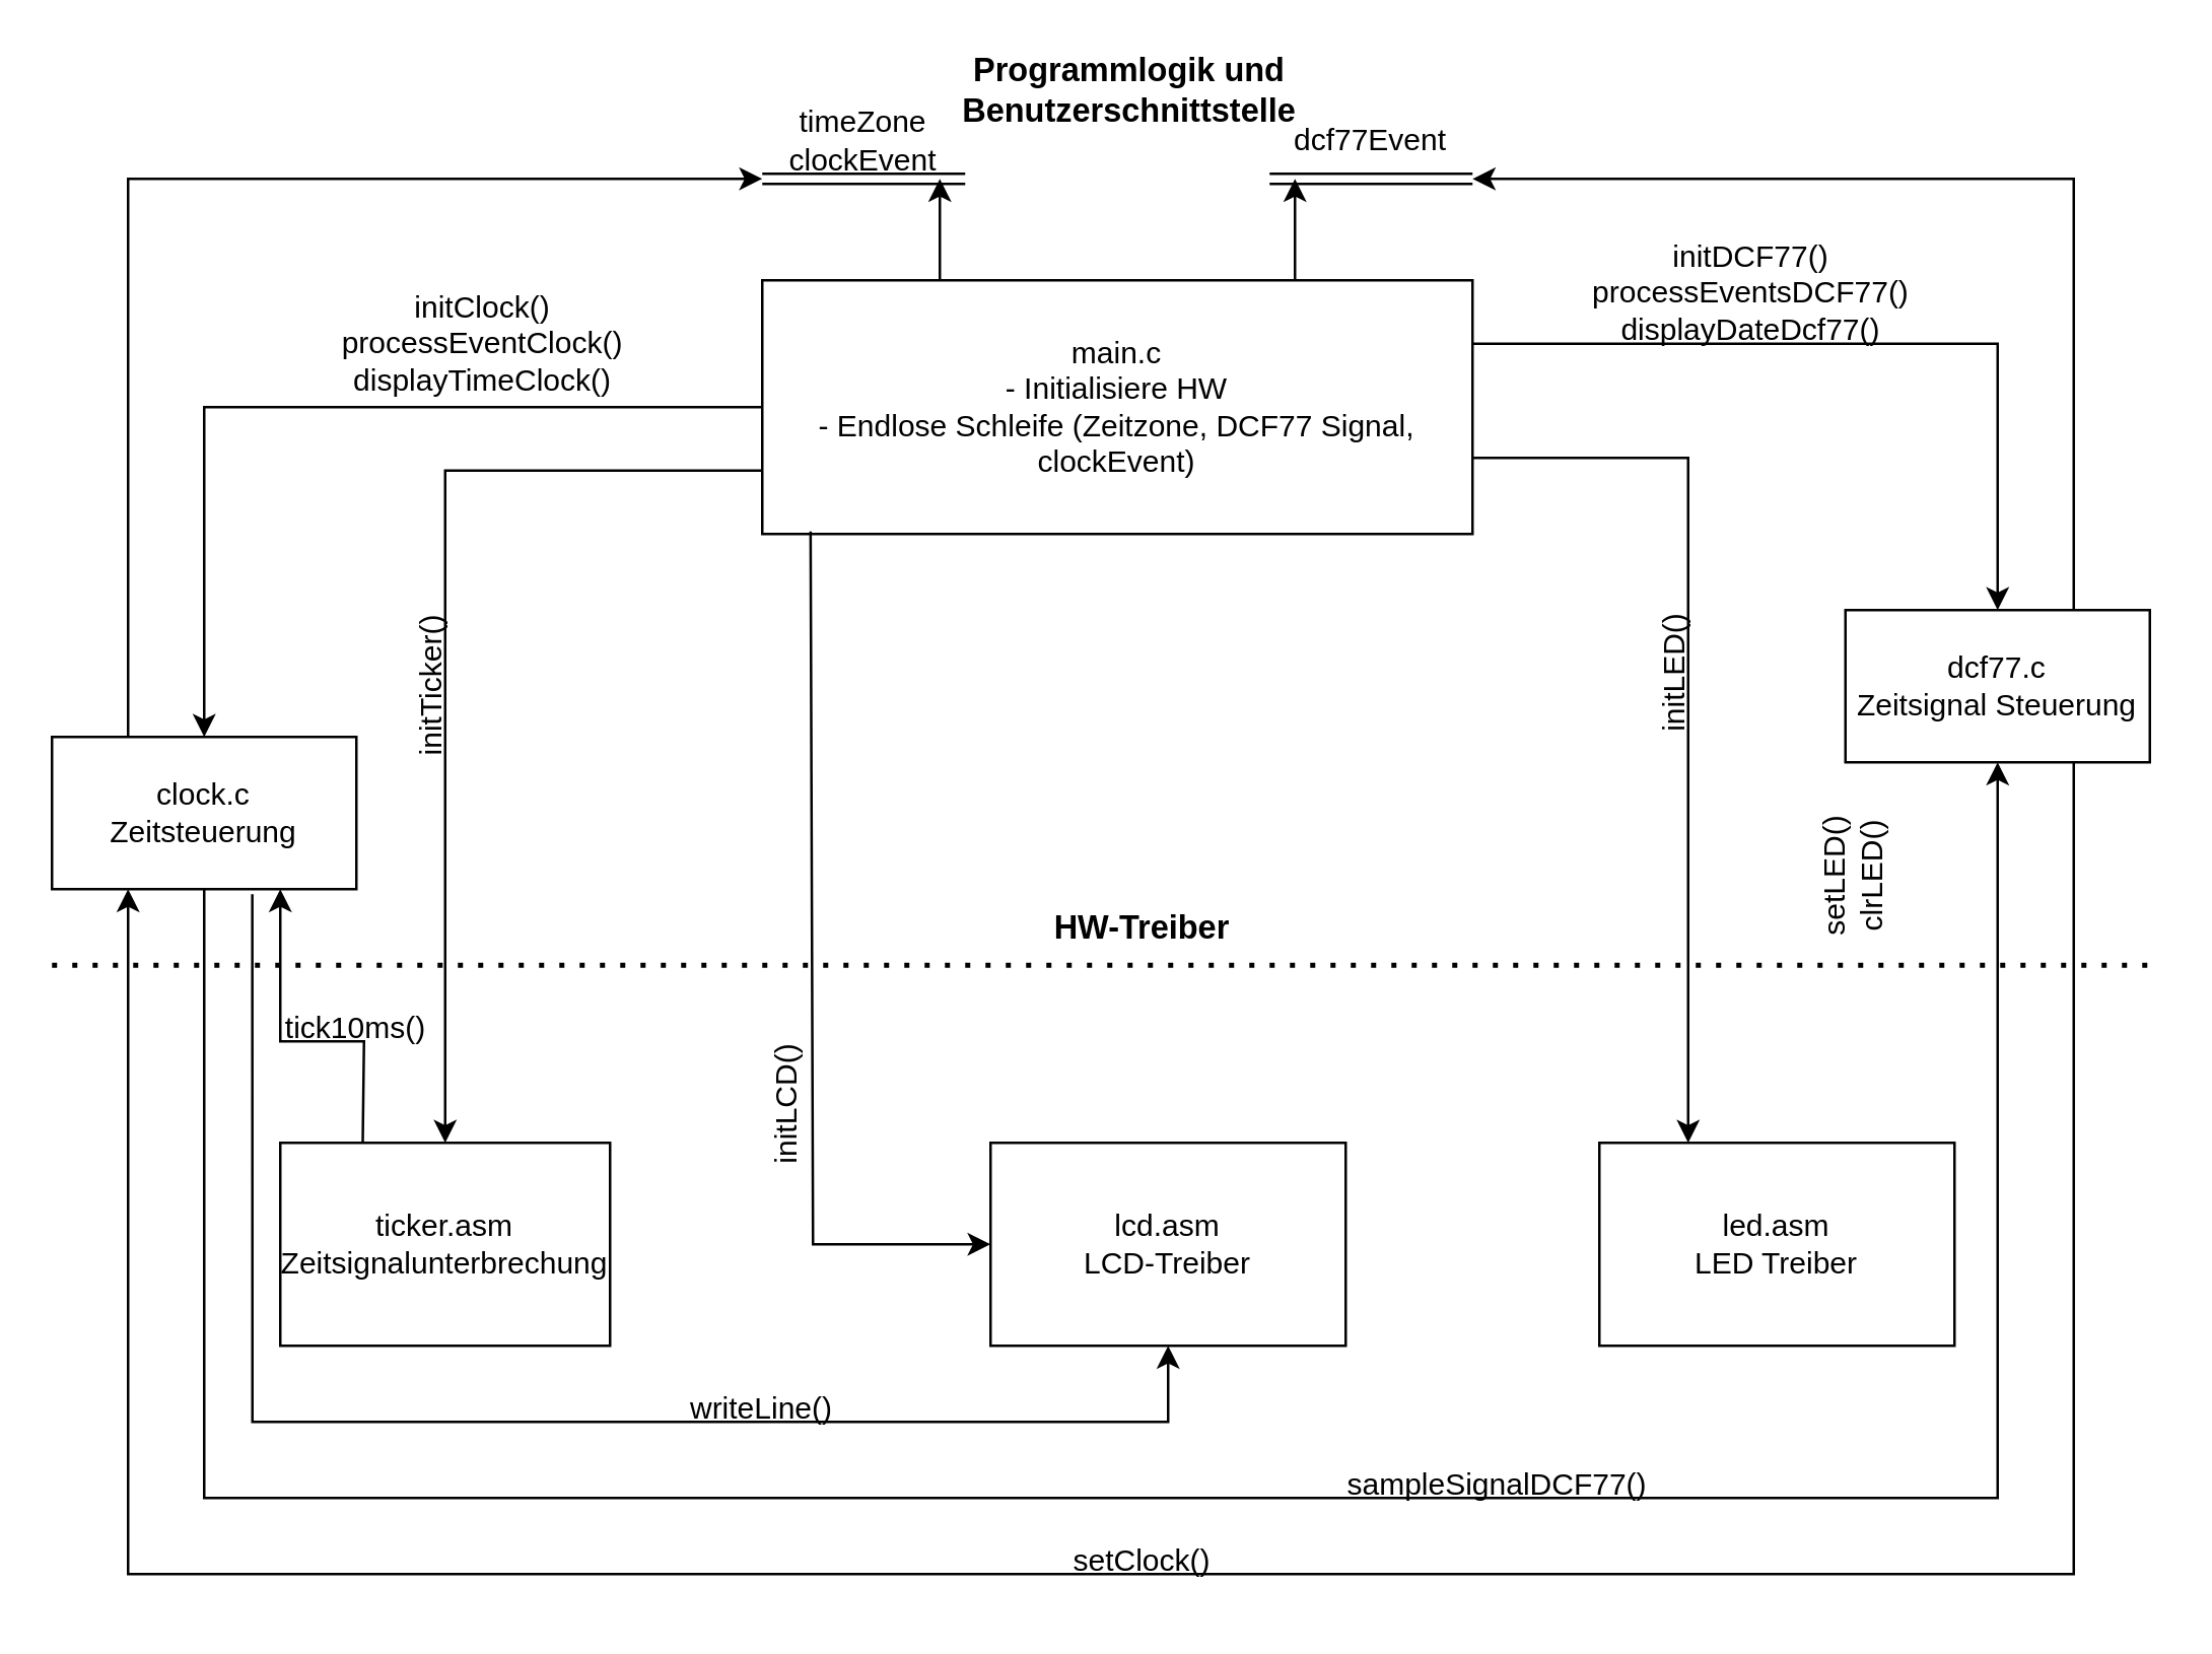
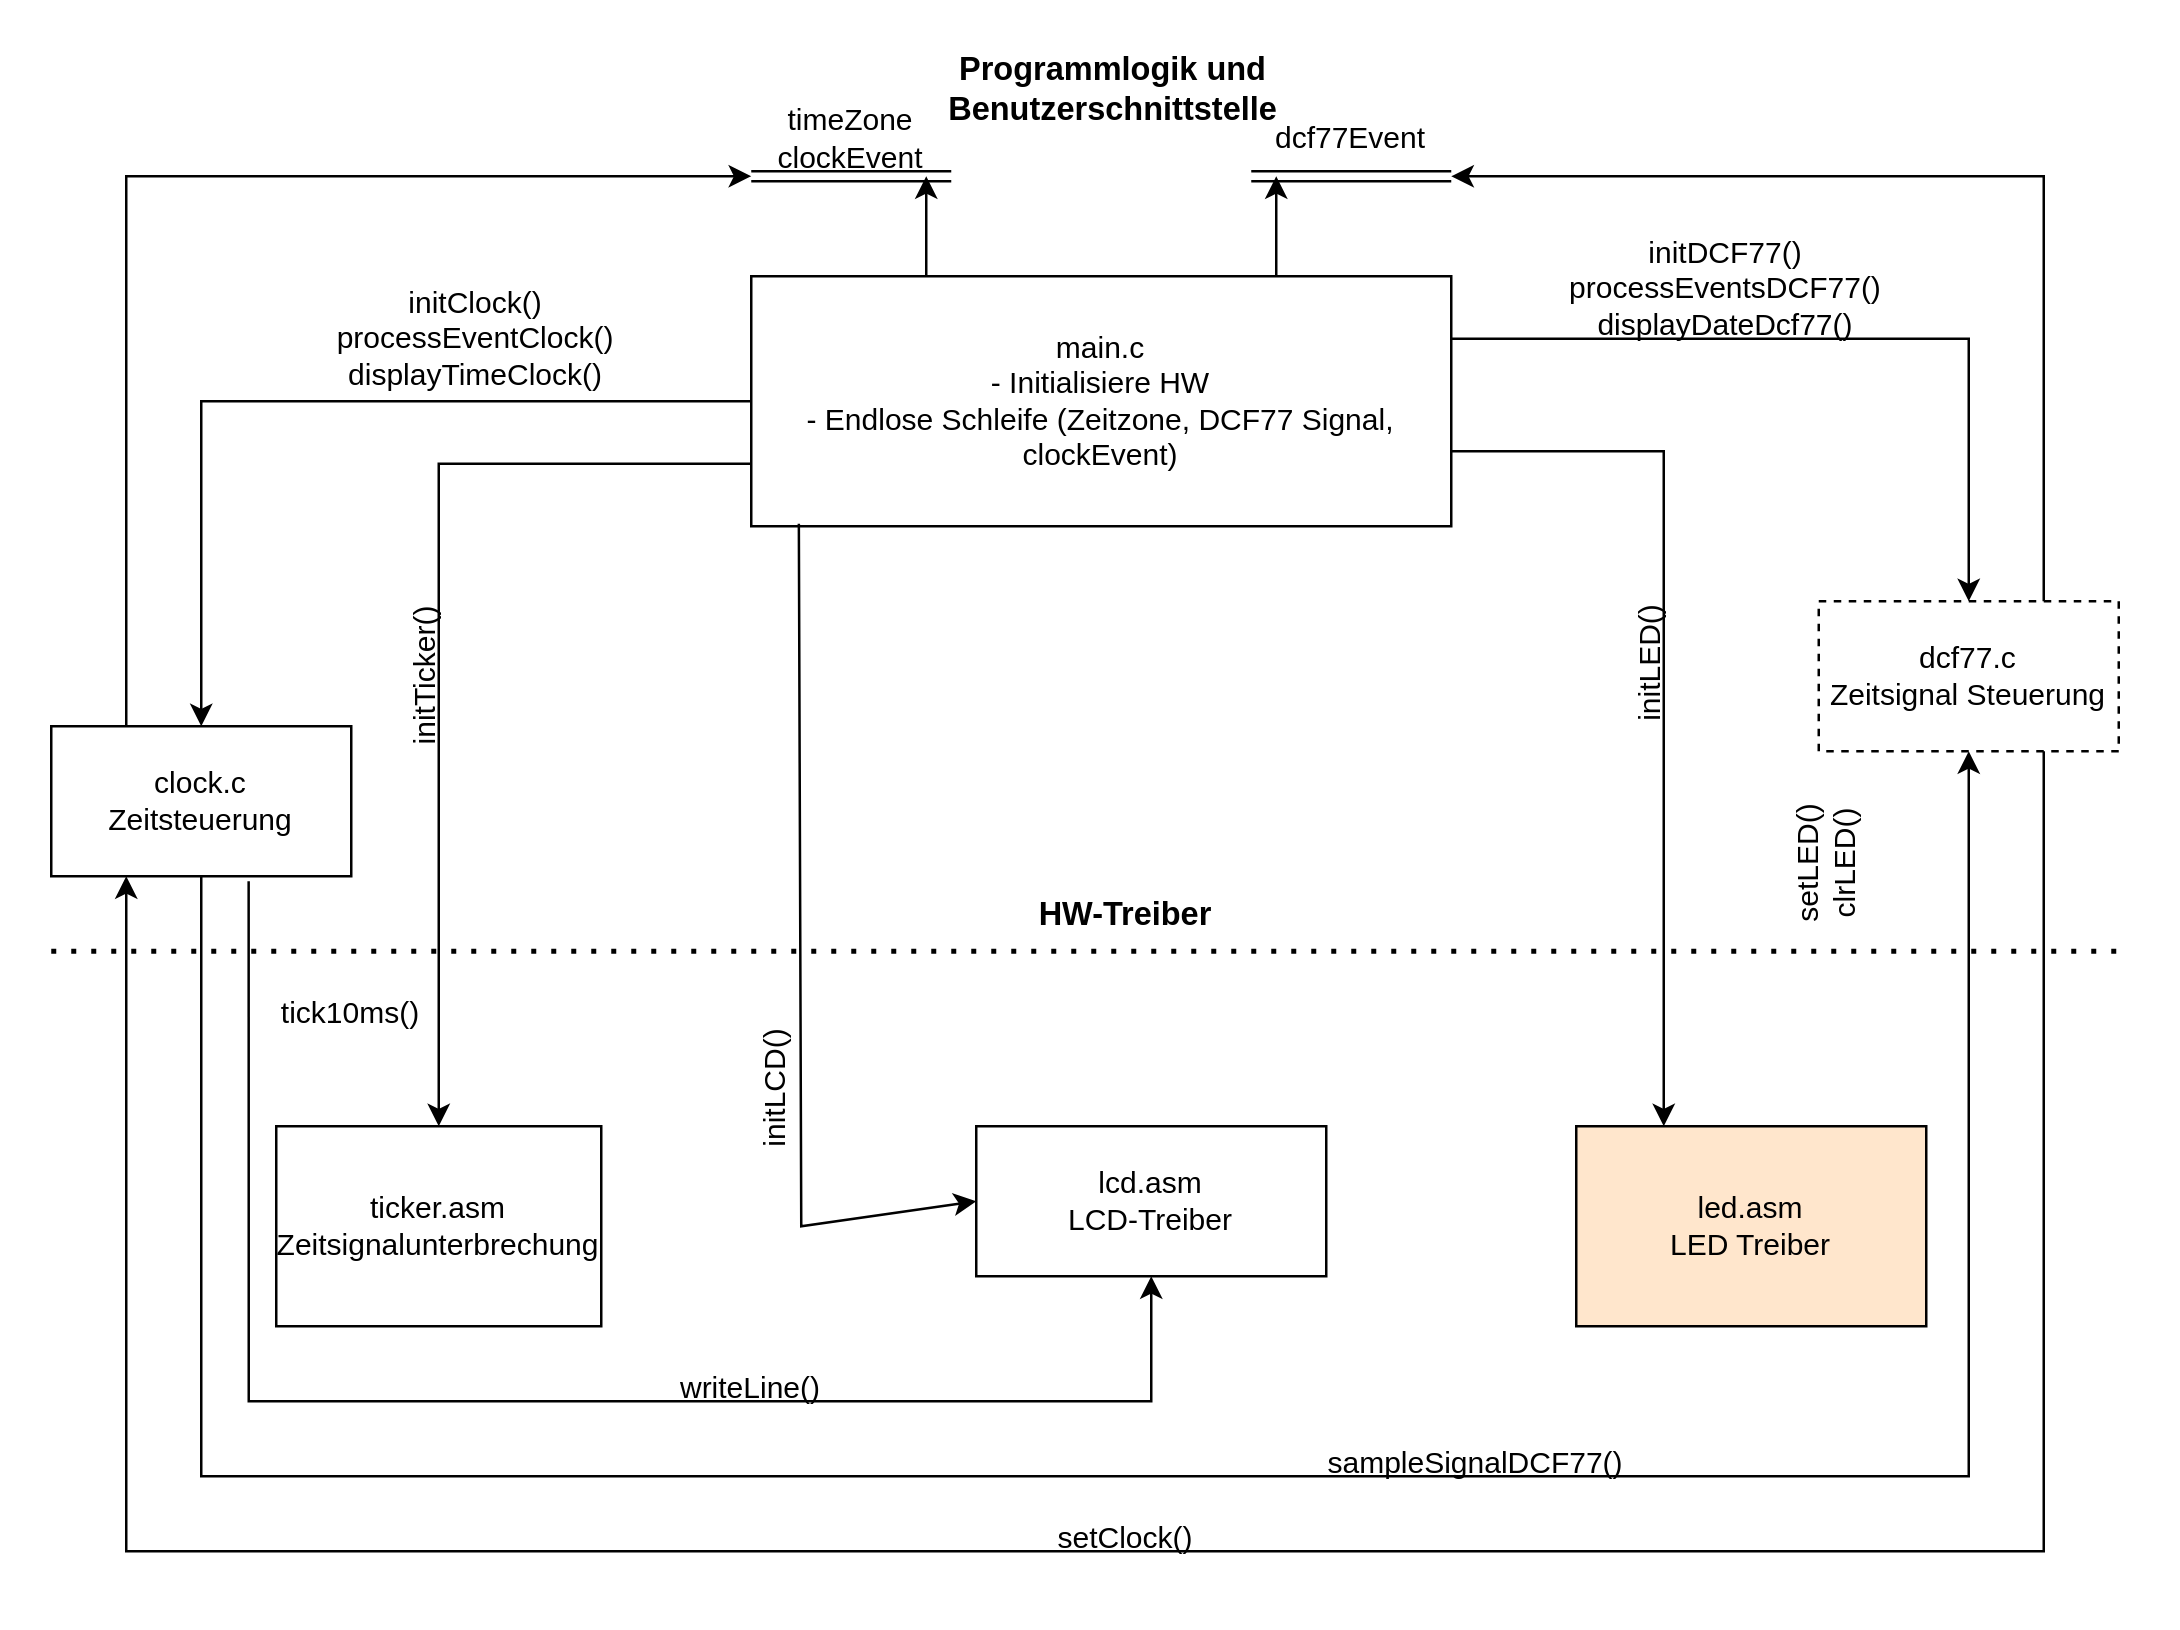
- <mxCell id="15" value="dcf77.c&lt;br&gt;Zeitsignal Steuerung" style="rounded=0;whiteSpace=wrap;html=1;" vertex="1" parent="1"><mxGeometry x="727" y="240" width="120" height="60" as="geometry" /></mxCell>
+ <mxCell id="15" value="dcf77.c&lt;br&gt;Zeitsignal Steuerung" style="rounded=0;whiteSpace=wrap;html=1;dashed=1;" vertex="1" parent="1"><mxGeometry x="727" y="240" width="120" height="60" as="geometry" /></mxCell>
- <mxCell id="36" value="" style="endArrow=classic;html=1;rounded=0;exitX=0.25;exitY=0;exitDx=0;exitDy=0;entryX=0.75;entryY=1;entryDx=0;entryDy=0;" edge="1" parent="1" source="4" target="13"><mxGeometry width="50" height="50" relative="1" as="geometry"><mxPoint x="430" y="430" as="sourcePoint" /><mxPoint x="120" y="410" as="targetPoint" /><Array as="points"><mxPoint x="143" y="410" /><mxPoint x="110" y="410" /></Array></mxGeometry></mxCell>
- <mxCell id="3" value="lcd.asm&lt;br&gt;LCD-Treiber" style="rounded=0;whiteSpace=wrap;html=1;" parent="1" vertex="1"><mxGeometry x="390" y="450" width="140" height="80" as="geometry" /></mxCell>
+ <mxCell id="3" value="lcd.asm&lt;br&gt;LCD-Treiber" style="rounded=0;whiteSpace=wrap;html=1;" parent="1" vertex="1"><mxGeometry x="390" y="450" width="140" height="60" as="geometry" /></mxCell>
- <mxCell id="5" value="led.asm&lt;br&gt;LED Treiber" style="rounded=0;whiteSpace=wrap;html=1;" parent="1" vertex="1"><mxGeometry x="630" y="450" width="140" height="80" as="geometry" /></mxCell>
+ <mxCell id="5" value="led.asm&lt;br&gt;LED Treiber" style="rounded=0;whiteSpace=wrap;html=1;fillColor=#ffe6cc;" parent="1" vertex="1"><mxGeometry x="630" y="450" width="140" height="80" as="geometry" /></mxCell>
